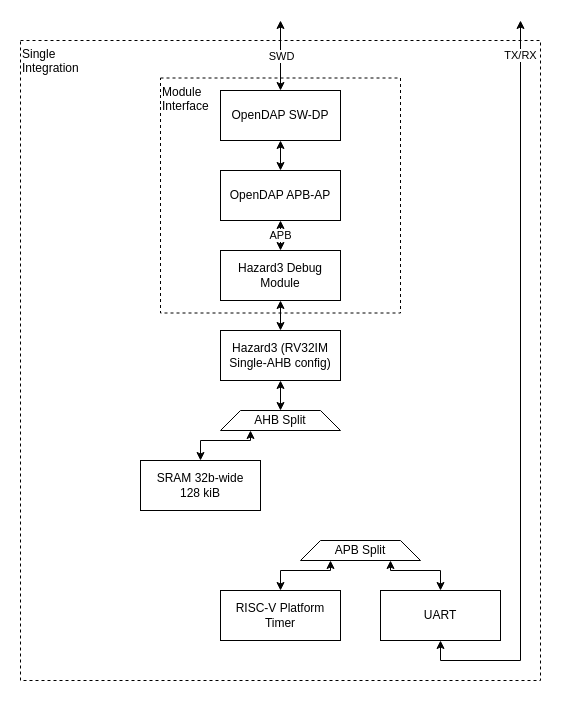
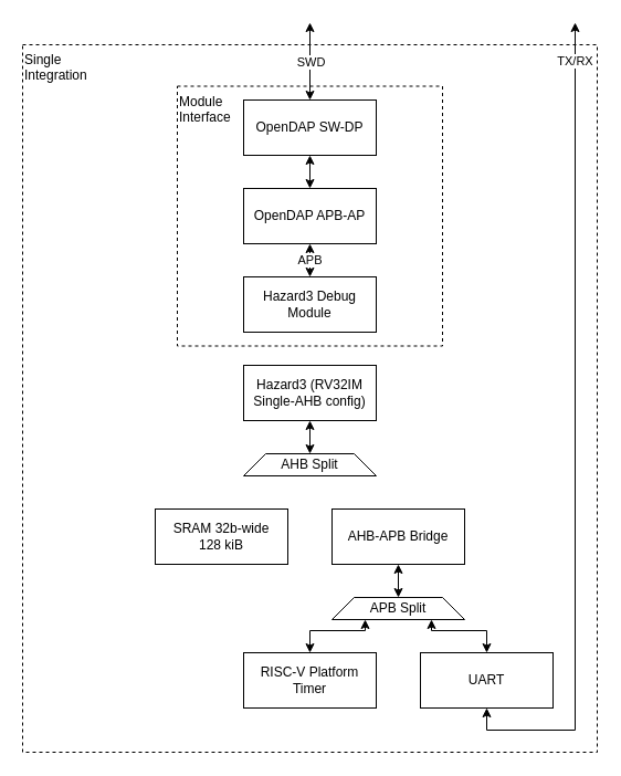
- <mxCell id="9" style="edgeStyle=orthogonalEdgeStyle;rounded=0;orthogonalLoop=1;jettySize=auto;html=1;exitX=0.5;exitY=1;exitDx=0;exitDy=0;entryX=0.5;entryY=0;entryDx=0;entryDy=0;startArrow=classic;startFill=1;" edge="1" parent="1" source="10" target="12"><mxGeometry relative="1" as="geometry" /></mxCell>
- <mxCell id="13" style="edgeStyle=orthogonalEdgeStyle;rounded=0;orthogonalLoop=1;jettySize=auto;html=1;exitX=0.25;exitY=1;exitDx=0;exitDy=0;entryX=0.5;entryY=0;entryDx=0;entryDy=0;startArrow=classic;startFill=1;" edge="1" parent="1" source="14" target="15"><mxGeometry relative="1" as="geometry"><Array as="points"><mxPoint x="250" y="440" /><mxPoint x="200" y="440" /></Array></mxGeometry></mxCell>
+ <mxCell id="17" value="AHB-APB Bridge" style="rounded=0;whiteSpace=wrap;html=1;" vertex="1" parent="1"><mxGeometry x="300" y="460" width="120" height="50" as="geometry" /></mxCell>
+ <mxCell id="16" style="edgeStyle=orthogonalEdgeStyle;rounded=0;orthogonalLoop=1;jettySize=auto;html=1;exitX=0.5;exitY=1;exitDx=0;exitDy=0;entryX=0.5;entryY=0;entryDx=0;entryDy=0;startArrow=classic;startFill=1;" edge="1" parent="1" source="17" target="20"><mxGeometry relative="1" as="geometry" /></mxCell>
